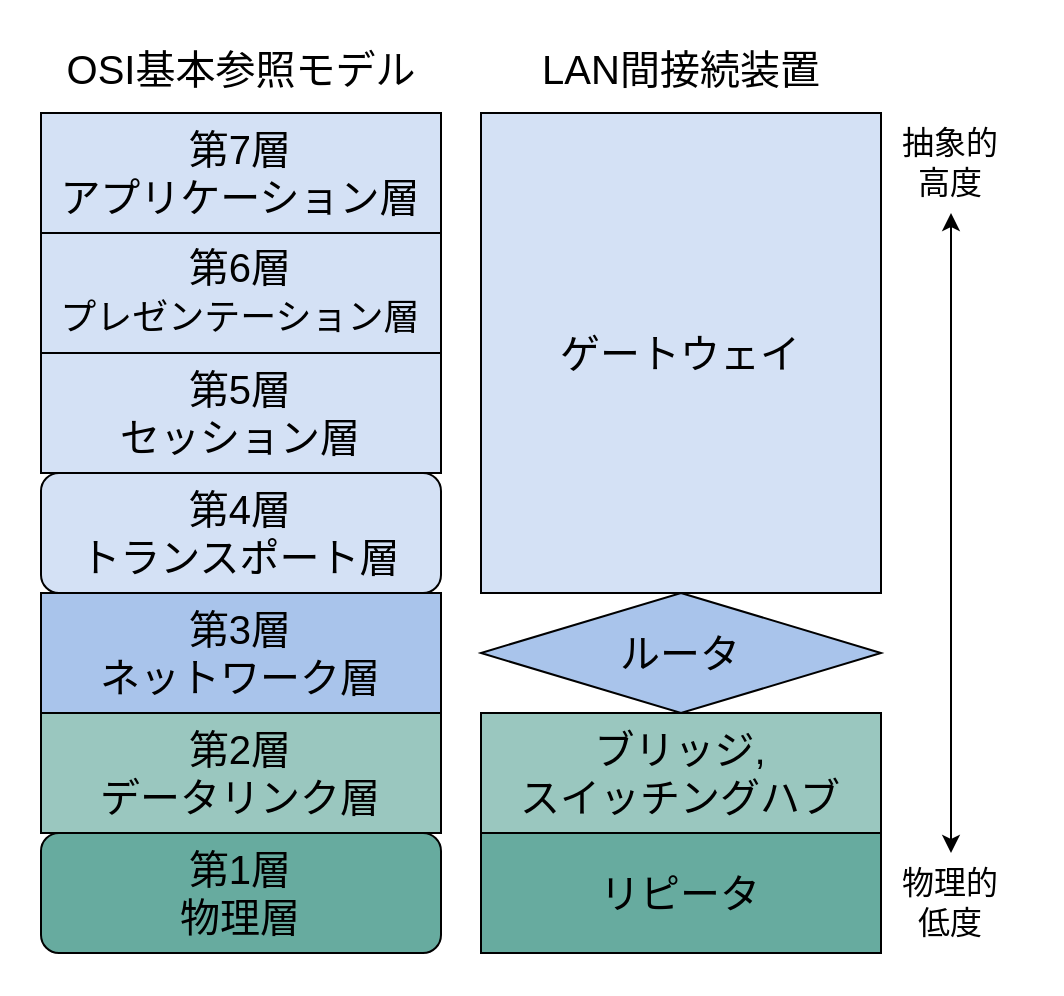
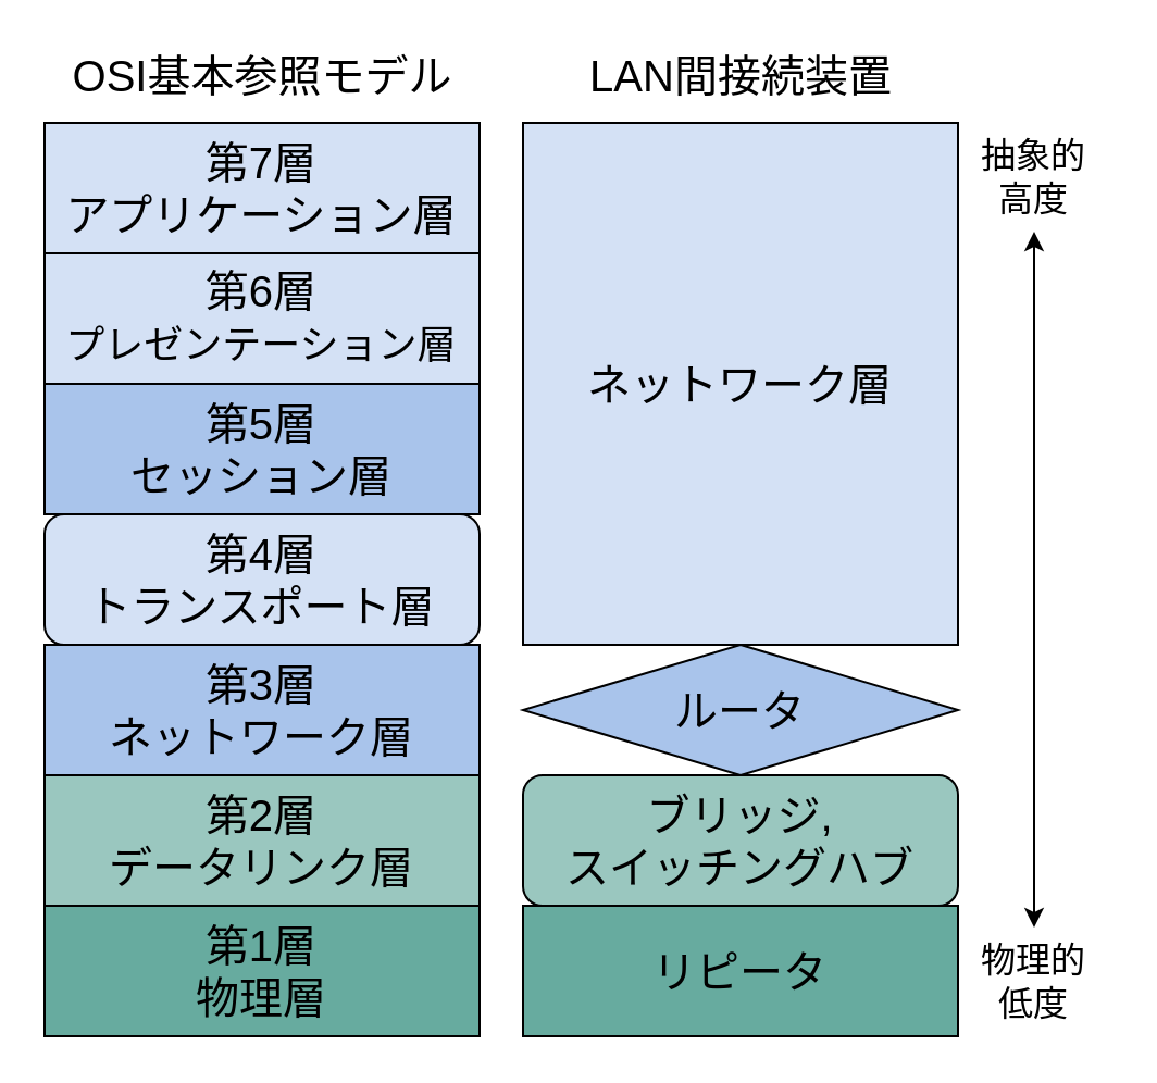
- <mxCell id="10" value="ゲートウェイ" style="rounded=0;whiteSpace=wrap;html=1;fontSize=20;fillColor=#D4E1F5;" vertex="1" parent="1"><mxGeometry x="240" y="56" width="200" height="240" as="geometry" /></mxCell>
+ <mxCell id="10" value="ネットワーク層" style="rounded=0;whiteSpace=wrap;html=1;fontSize=20;fillColor=#D4E1F5;" vertex="1" parent="1"><mxGeometry x="240" y="56" width="200" height="240" as="geometry" /></mxCell>
- <mxCell id="5" value="第5層&lt;br&gt;セッション層" style="rounded=0;whiteSpace=wrap;html=1;fontSize=20;labelBackgroundColor=none;fillColor=#D4E1F5;" vertex="1" parent="1"><mxGeometry x="20" y="176" width="200" height="60" as="geometry" /></mxCell>
+ <mxCell id="5" value="第5層&lt;br&gt;セッション層" style="rounded=0;whiteSpace=wrap;html=1;fontSize=20;labelBackgroundColor=none;fillColor=#a9c4eb;" vertex="1" parent="1"><mxGeometry x="20" y="176" width="200" height="60" as="geometry" /></mxCell>
- <mxCell id="13" value="ブリッジ,&lt;br&gt;スイッチングハブ" style="rounded=0;whiteSpace=wrap;html=1;fontSize=20;fillColor=#9AC7BF;" vertex="1" parent="1"><mxGeometry x="240" y="356" width="200" height="60" as="geometry" /></mxCell>
+ <mxCell id="13" value="ブリッジ,&lt;br&gt;スイッチングハブ" style="whiteSpace=wrap;html=1;fontSize=20;fillColor=#9AC7BF;rounded=1;" vertex="1" parent="1"><mxGeometry x="240" y="356" width="200" height="60" as="geometry" /></mxCell>
- <mxCell id="9" value="第1層&lt;br&gt;物理層" style="whiteSpace=wrap;html=1;fontSize=20;fillColor=#67AB9F;rounded=1;" vertex="1" parent="1"><mxGeometry x="20" y="416" width="200" height="60" as="geometry" /></mxCell>
+ <mxCell id="9" value="第1層&lt;br&gt;物理層" style="rounded=0;whiteSpace=wrap;html=1;fontSize=20;fillColor=#67AB9F;" vertex="1" parent="1"><mxGeometry x="20" y="416" width="200" height="60" as="geometry" /></mxCell>
